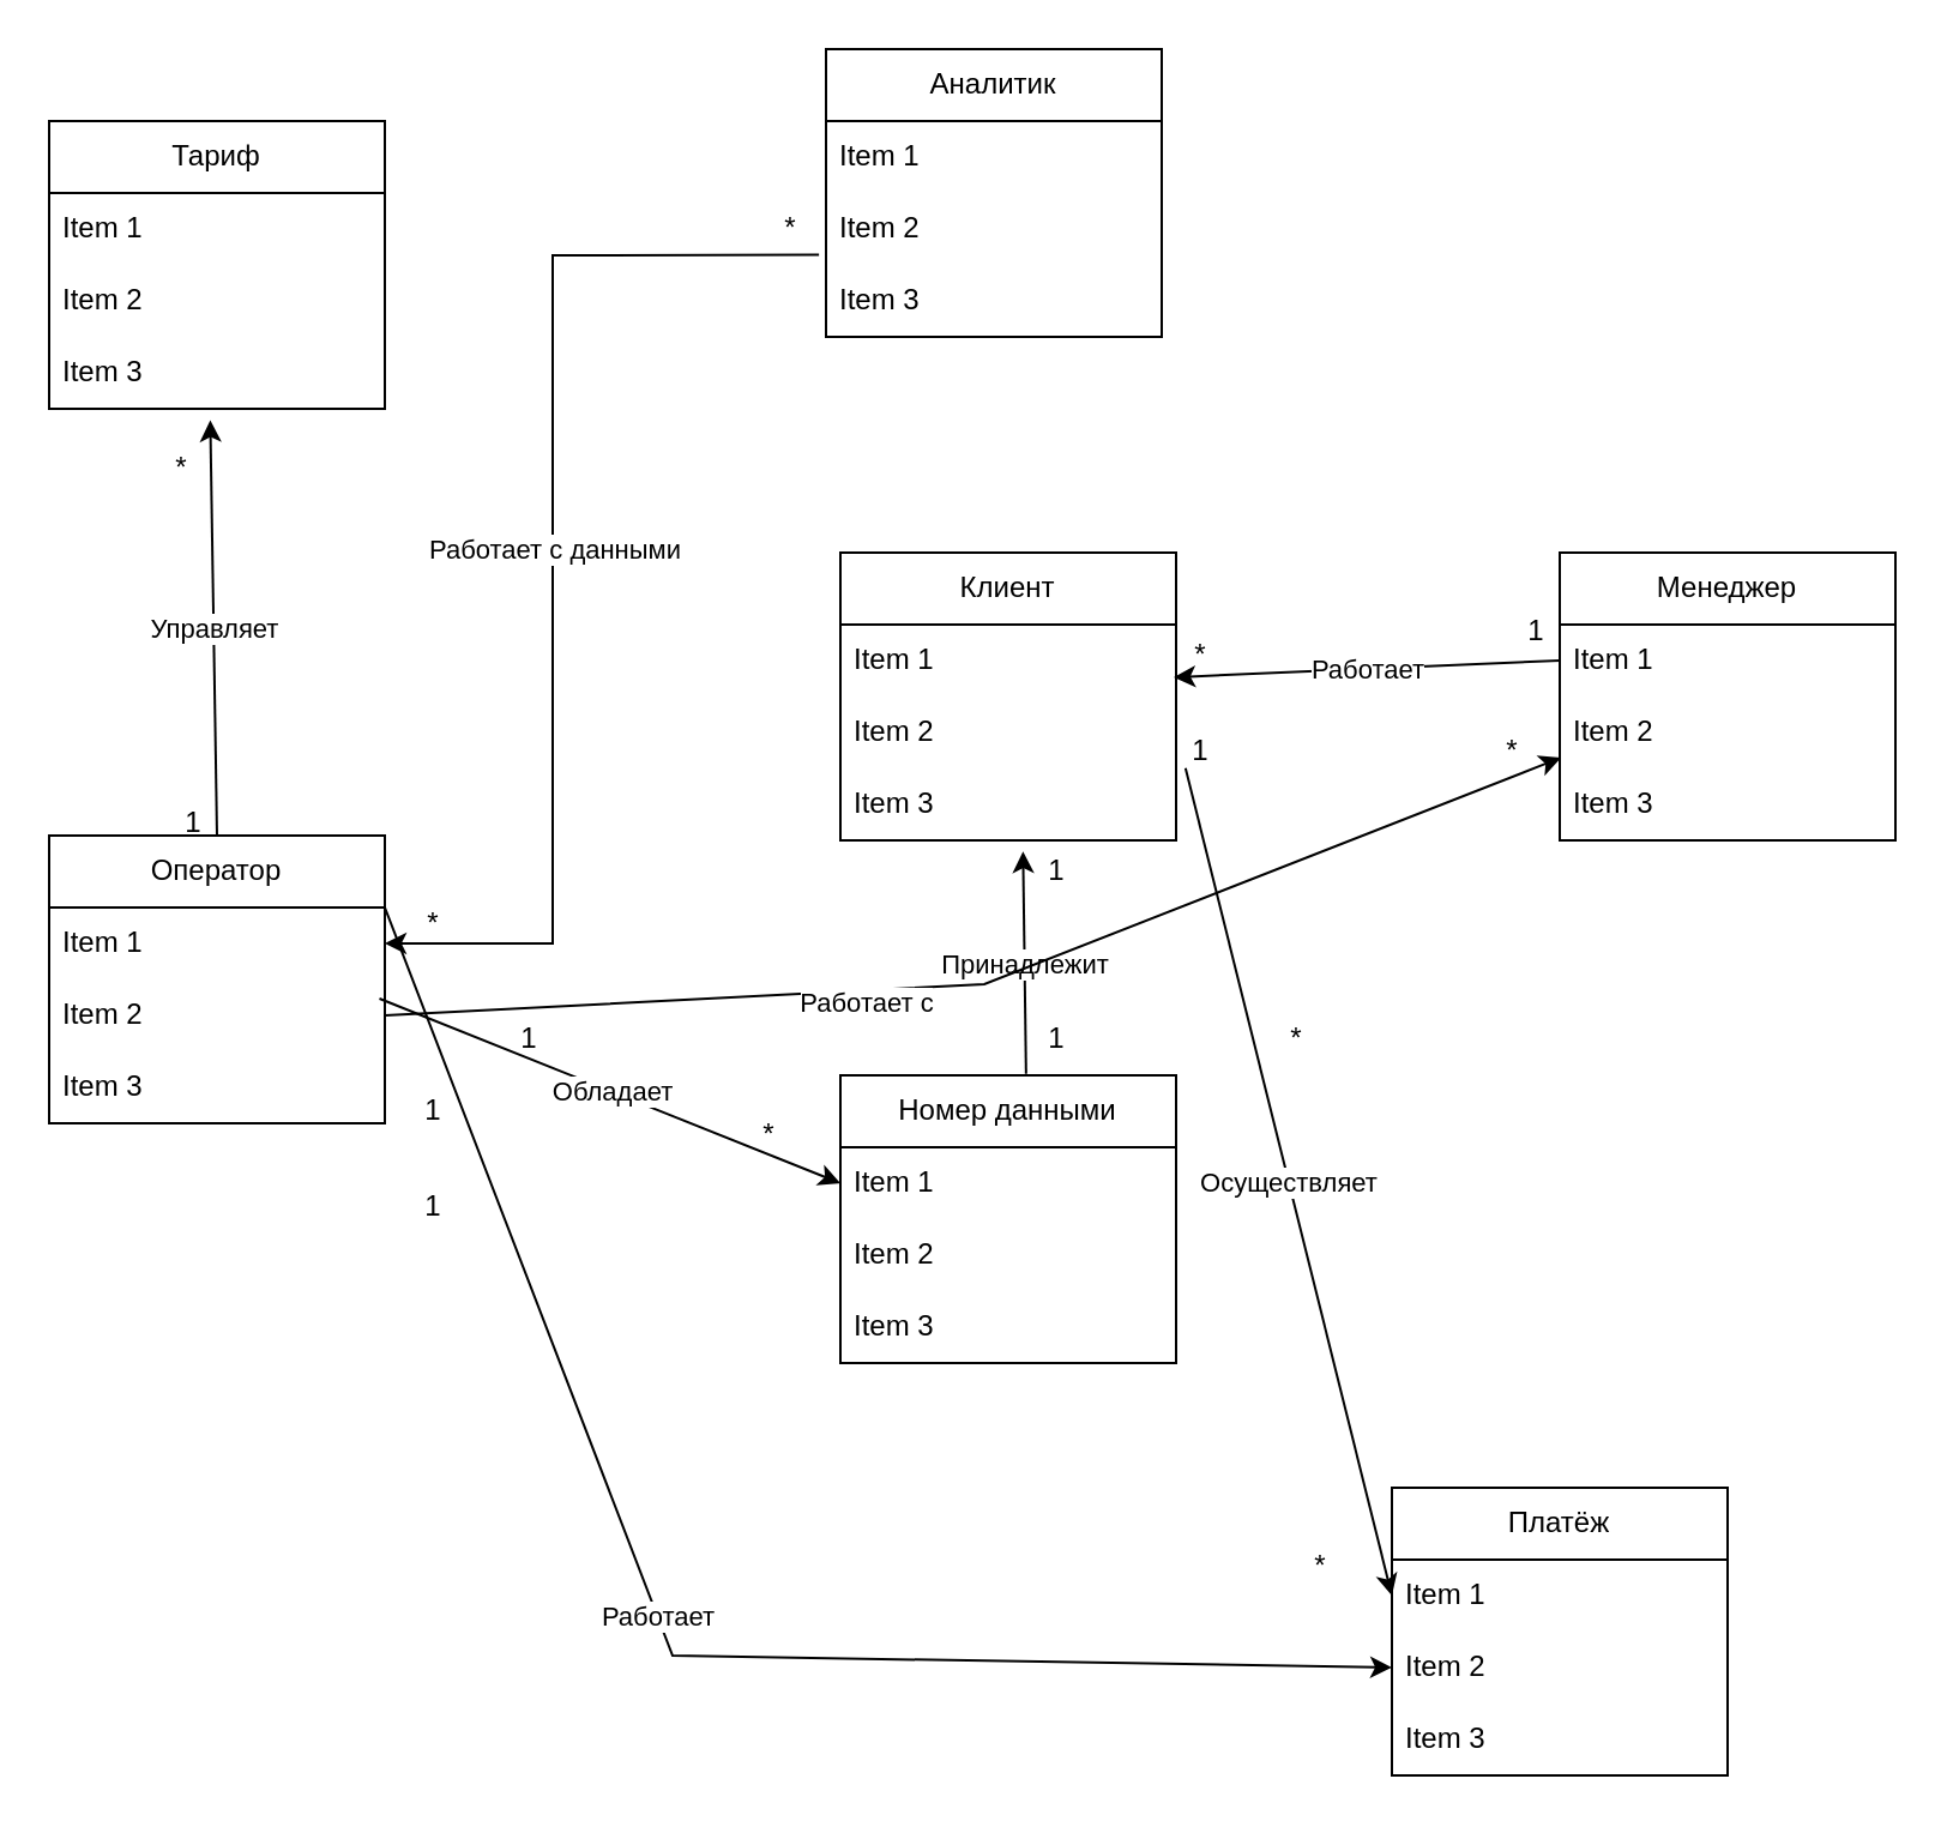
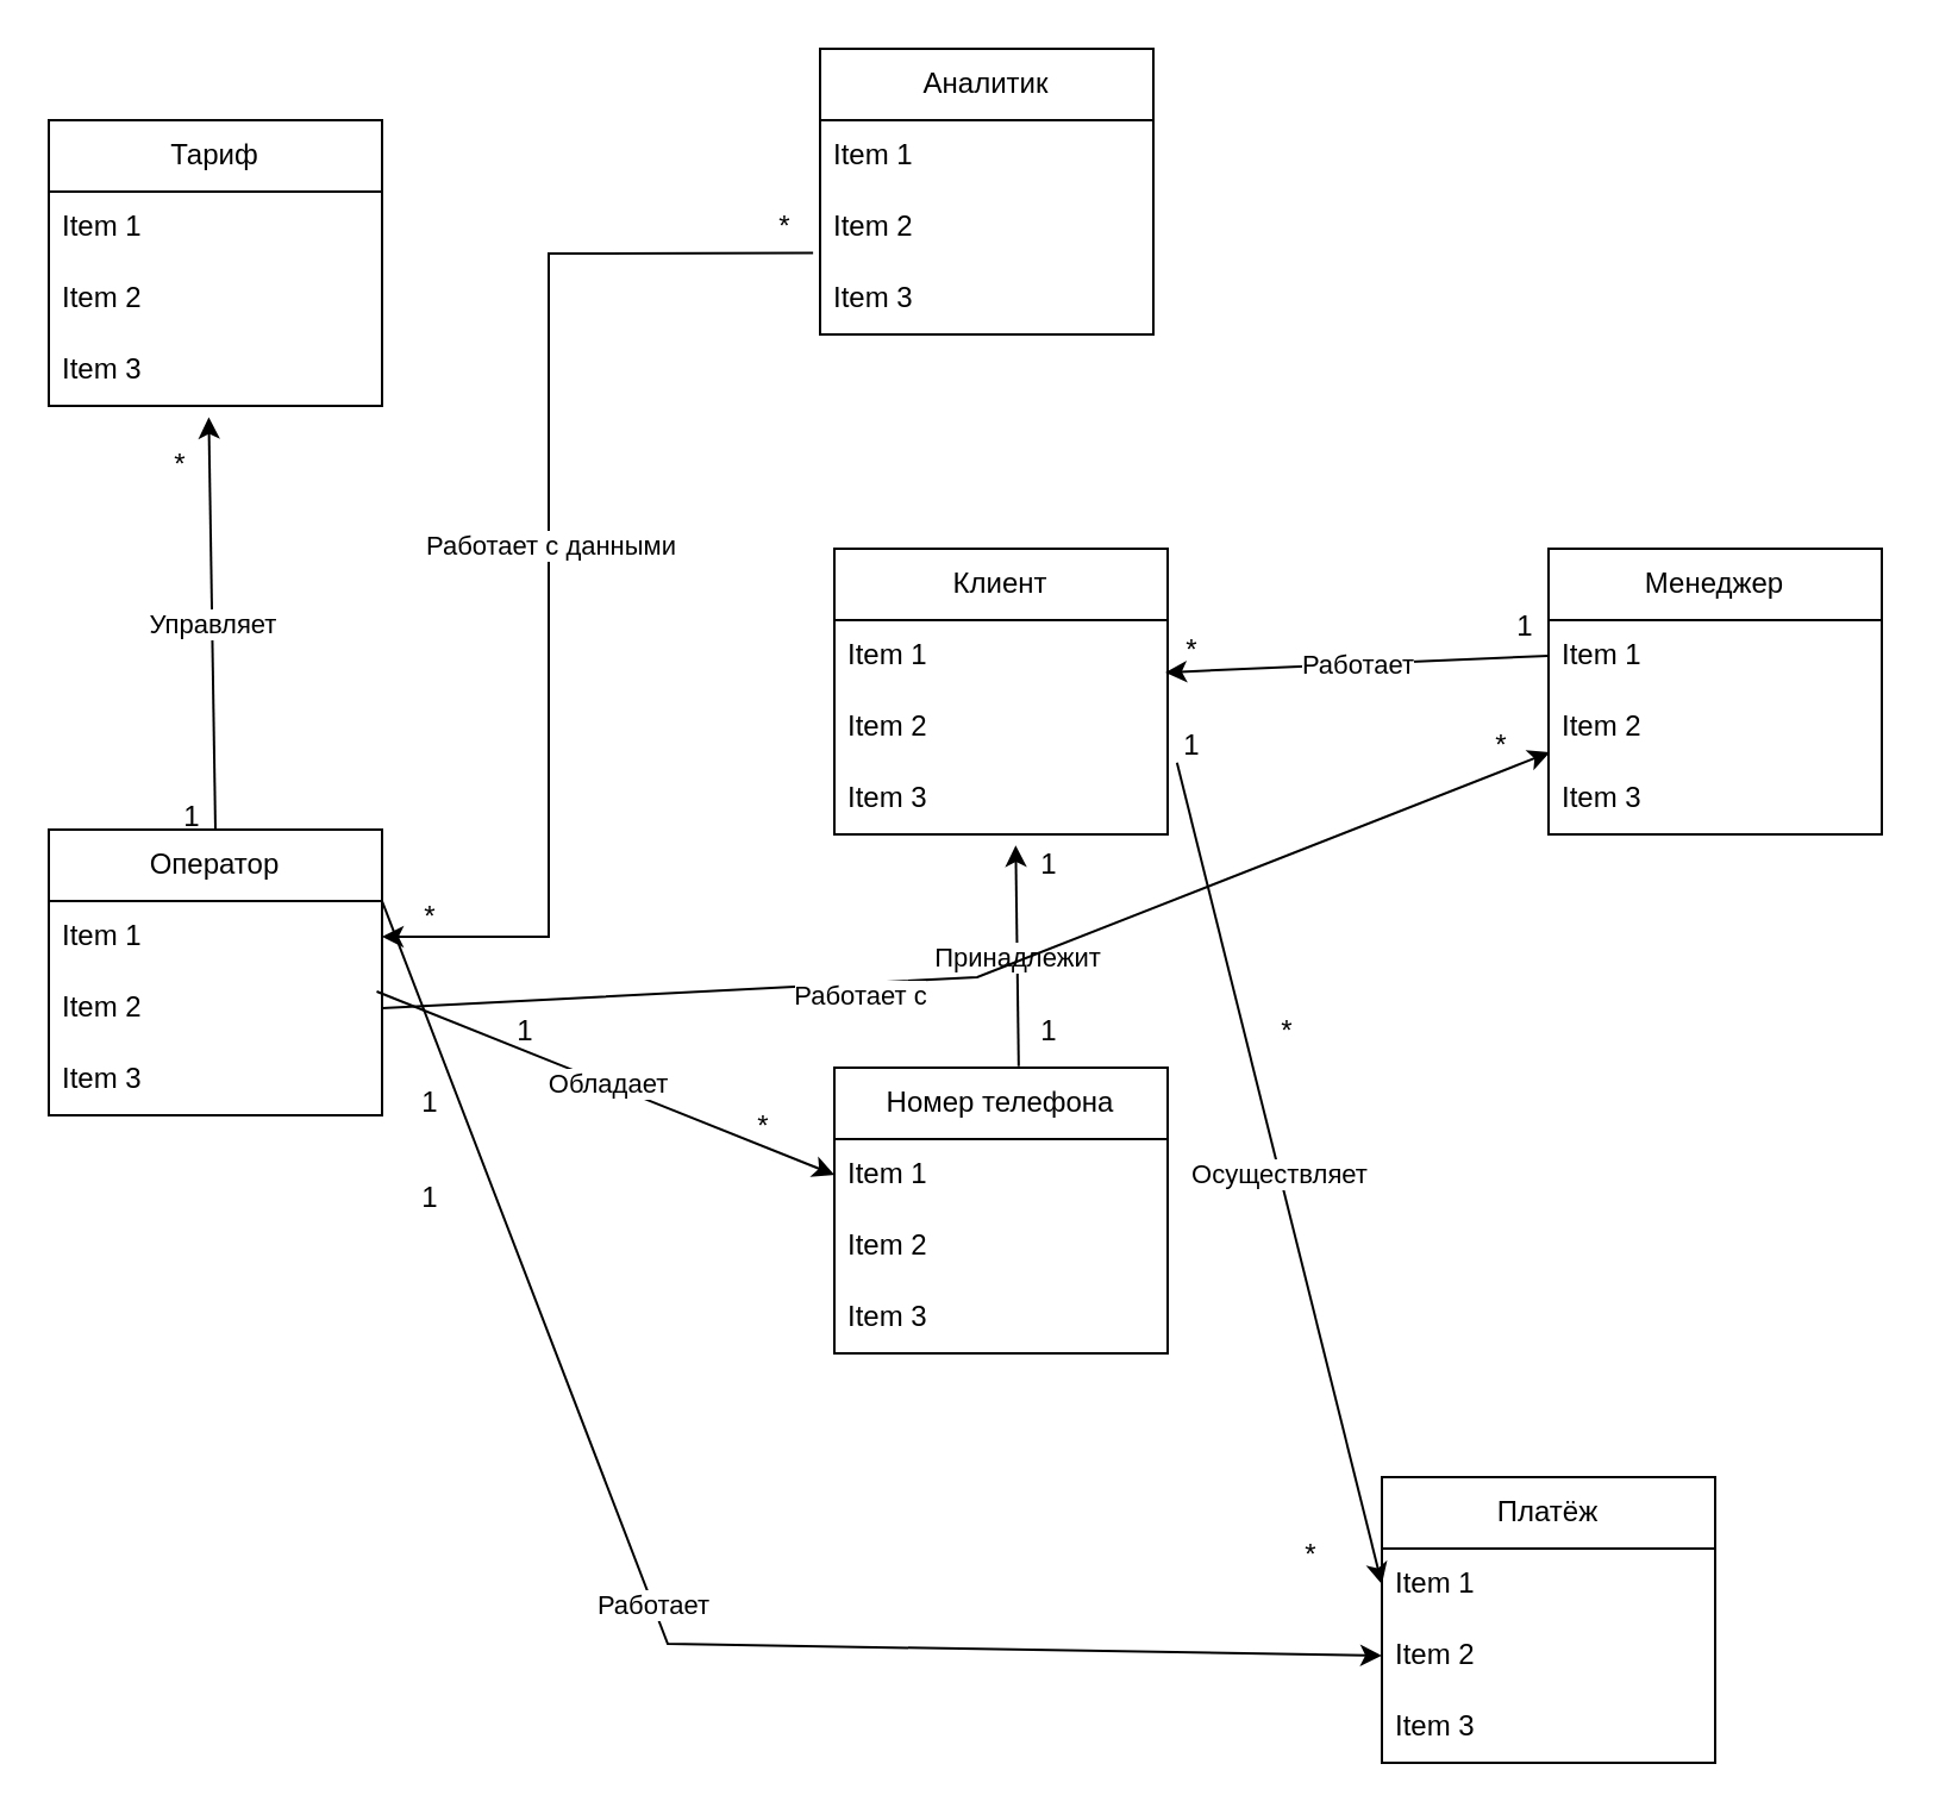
- <mxCell id="22" value="Номер данными" style="swimlane;fontStyle=0;childLayout=stackLayout;horizontal=1;startSize=30;horizontalStack=0;resizeParent=1;resizeParentMax=0;resizeLast=0;collapsible=1;marginBottom=0;whiteSpace=wrap;html=1;" vertex="1" parent="1"><mxGeometry x="350" y="448" width="140" height="120" as="geometry" /></mxCell>
+ <mxCell id="22" value="Номер телефона" style="swimlane;fontStyle=0;childLayout=stackLayout;horizontal=1;startSize=30;horizontalStack=0;resizeParent=1;resizeParentMax=0;resizeLast=0;collapsible=1;marginBottom=0;whiteSpace=wrap;html=1;" vertex="1" parent="1"><mxGeometry x="350" y="448" width="140" height="120" as="geometry" /></mxCell>
